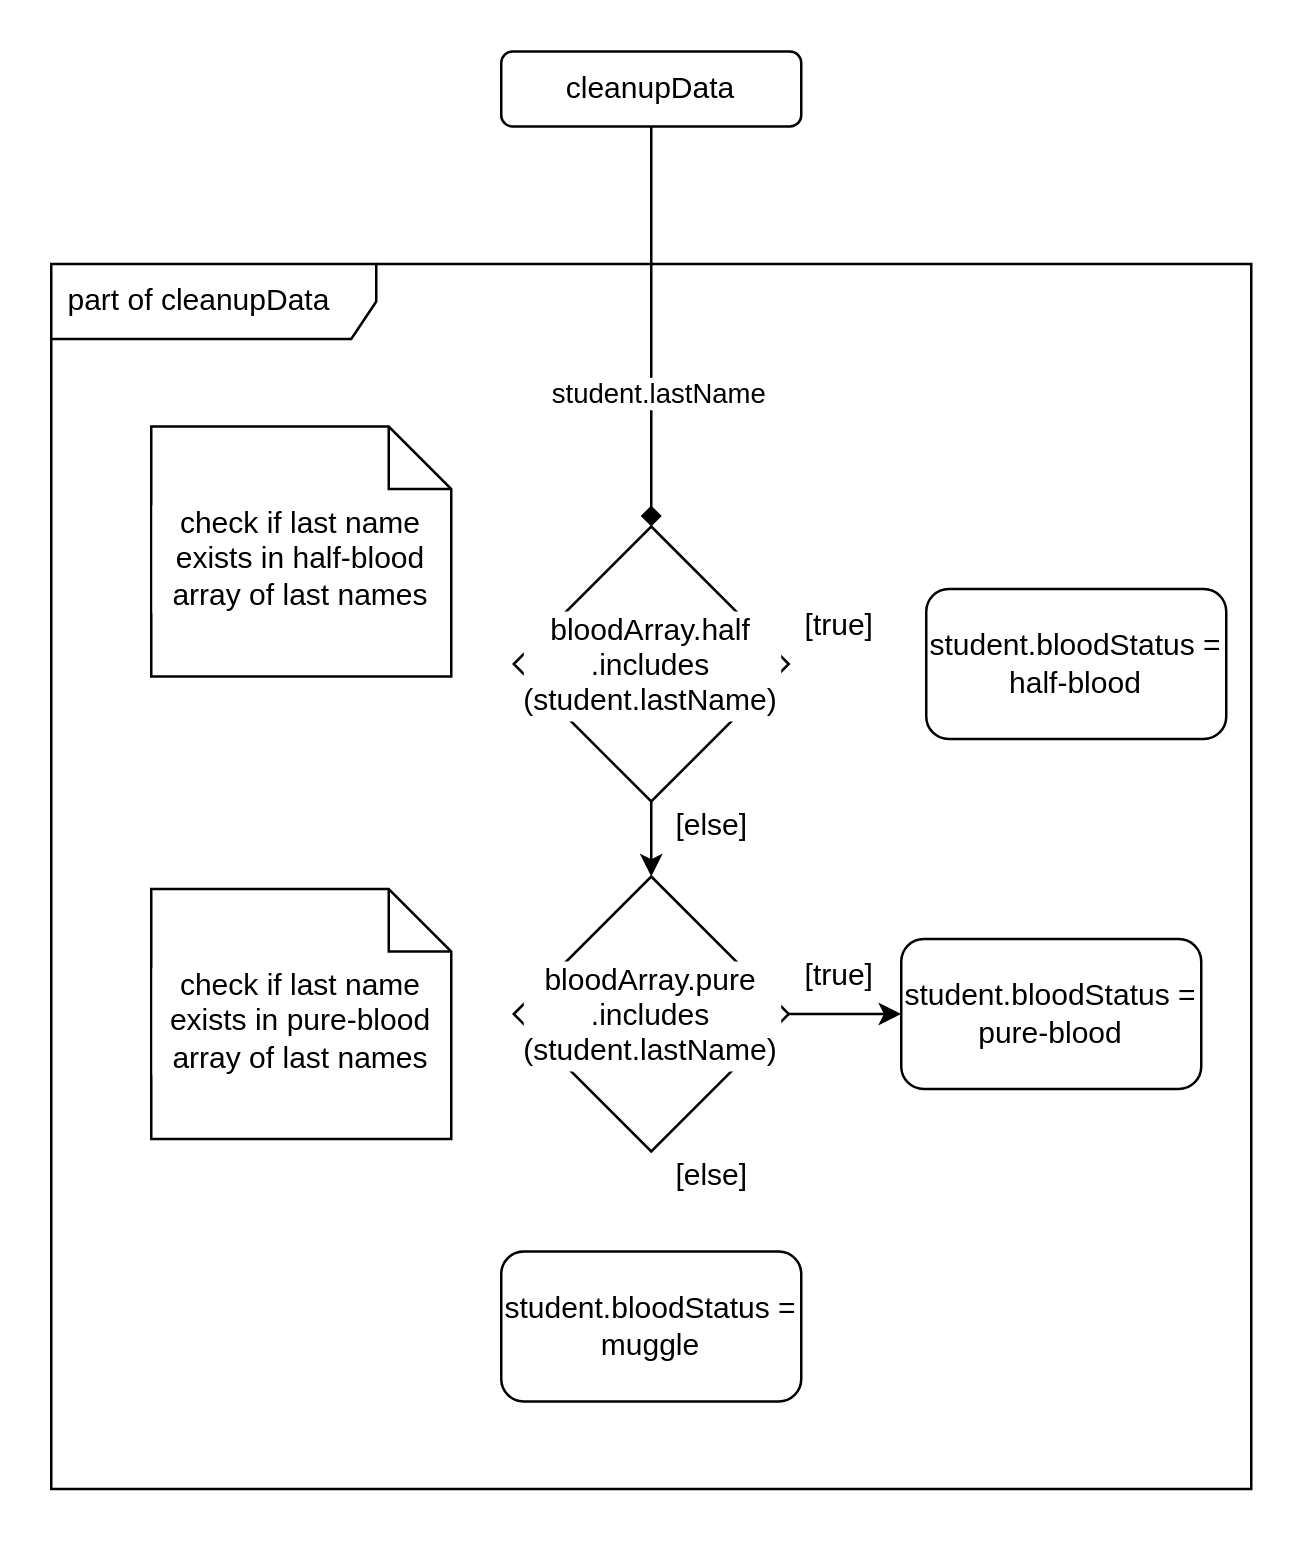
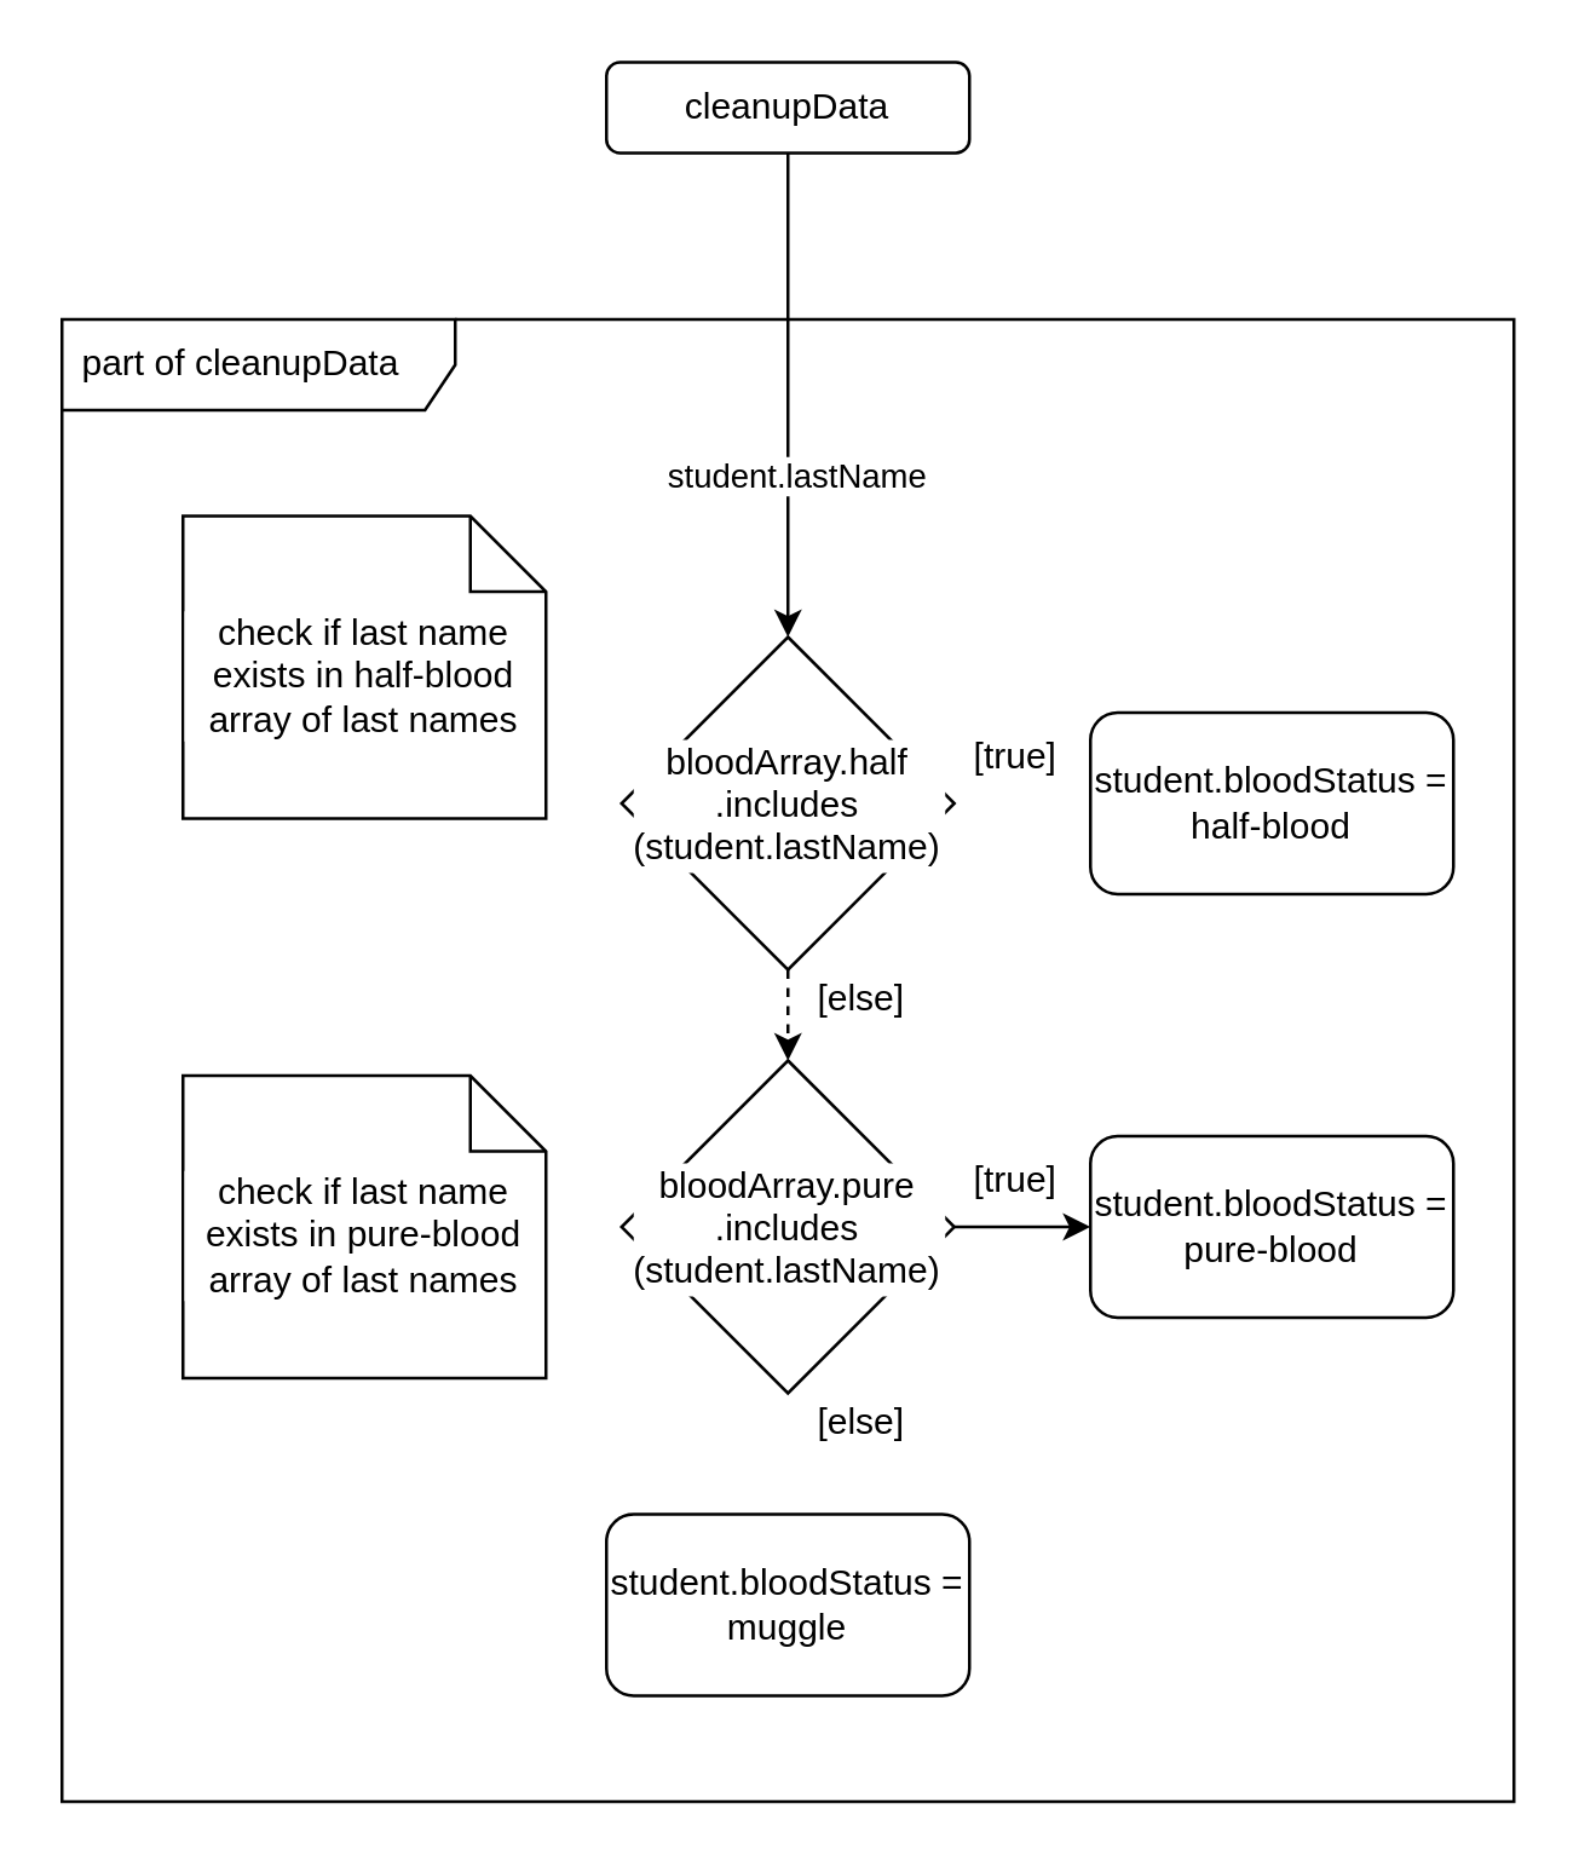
- <mxCell id="5" value="" style="endArrow=diamond;html=1;entryX=0.5;entryY=0;entryDx=0;entryDy=0;exitX=0.5;exitY=1;exitDx=0;exitDy=0;" parent="1" source="7" target="4" edge="1"><mxGeometry width="50" height="50" relative="1" as="geometry"><mxPoint x="264" y="50" as="sourcePoint" /><mxPoint x="270" y="200" as="targetPoint" /></mxGeometry></mxCell>
+ <mxCell id="5" value="" style="endArrow=classic;html=1;entryX=0.5;entryY=0;entryDx=0;entryDy=0;exitX=0.5;exitY=1;exitDx=0;exitDy=0;" parent="1" source="7" target="4" edge="1"><mxGeometry width="50" height="50" relative="1" as="geometry"><mxPoint x="264" y="50" as="sourcePoint" /><mxPoint x="270" y="200" as="targetPoint" /></mxGeometry></mxCell>
- <mxCell id="10" value="student.bloodStatus =&lt;br&gt;half-blood" style="rounded=1;whiteSpace=wrap;html=1;labelBackgroundColor=default;" parent="1" vertex="1"><mxGeometry x="370" y="235" width="120" height="60" as="geometry" /></mxCell>
+ <mxCell id="10" value="student.bloodStatus =&lt;br&gt;half-blood" style="rounded=1;whiteSpace=wrap;html=1;labelBackgroundColor=default;" parent="1" vertex="1"><mxGeometry x="360" y="235" width="120" height="60" as="geometry" /></mxCell>
- <mxCell id="3" style="edgeStyle=none;html=1;entryX=0.5;entryY=0;entryDx=0;entryDy=0;" parent="1" source="4" target="9" edge="1"><mxGeometry relative="1" as="geometry" /></mxCell>
+ <mxCell id="3" style="edgeStyle=none;html=1;entryX=0.5;entryY=0;entryDx=0;entryDy=0;dashed=1;" parent="1" source="4" target="9" edge="1"><mxGeometry relative="1" as="geometry" /></mxCell>
